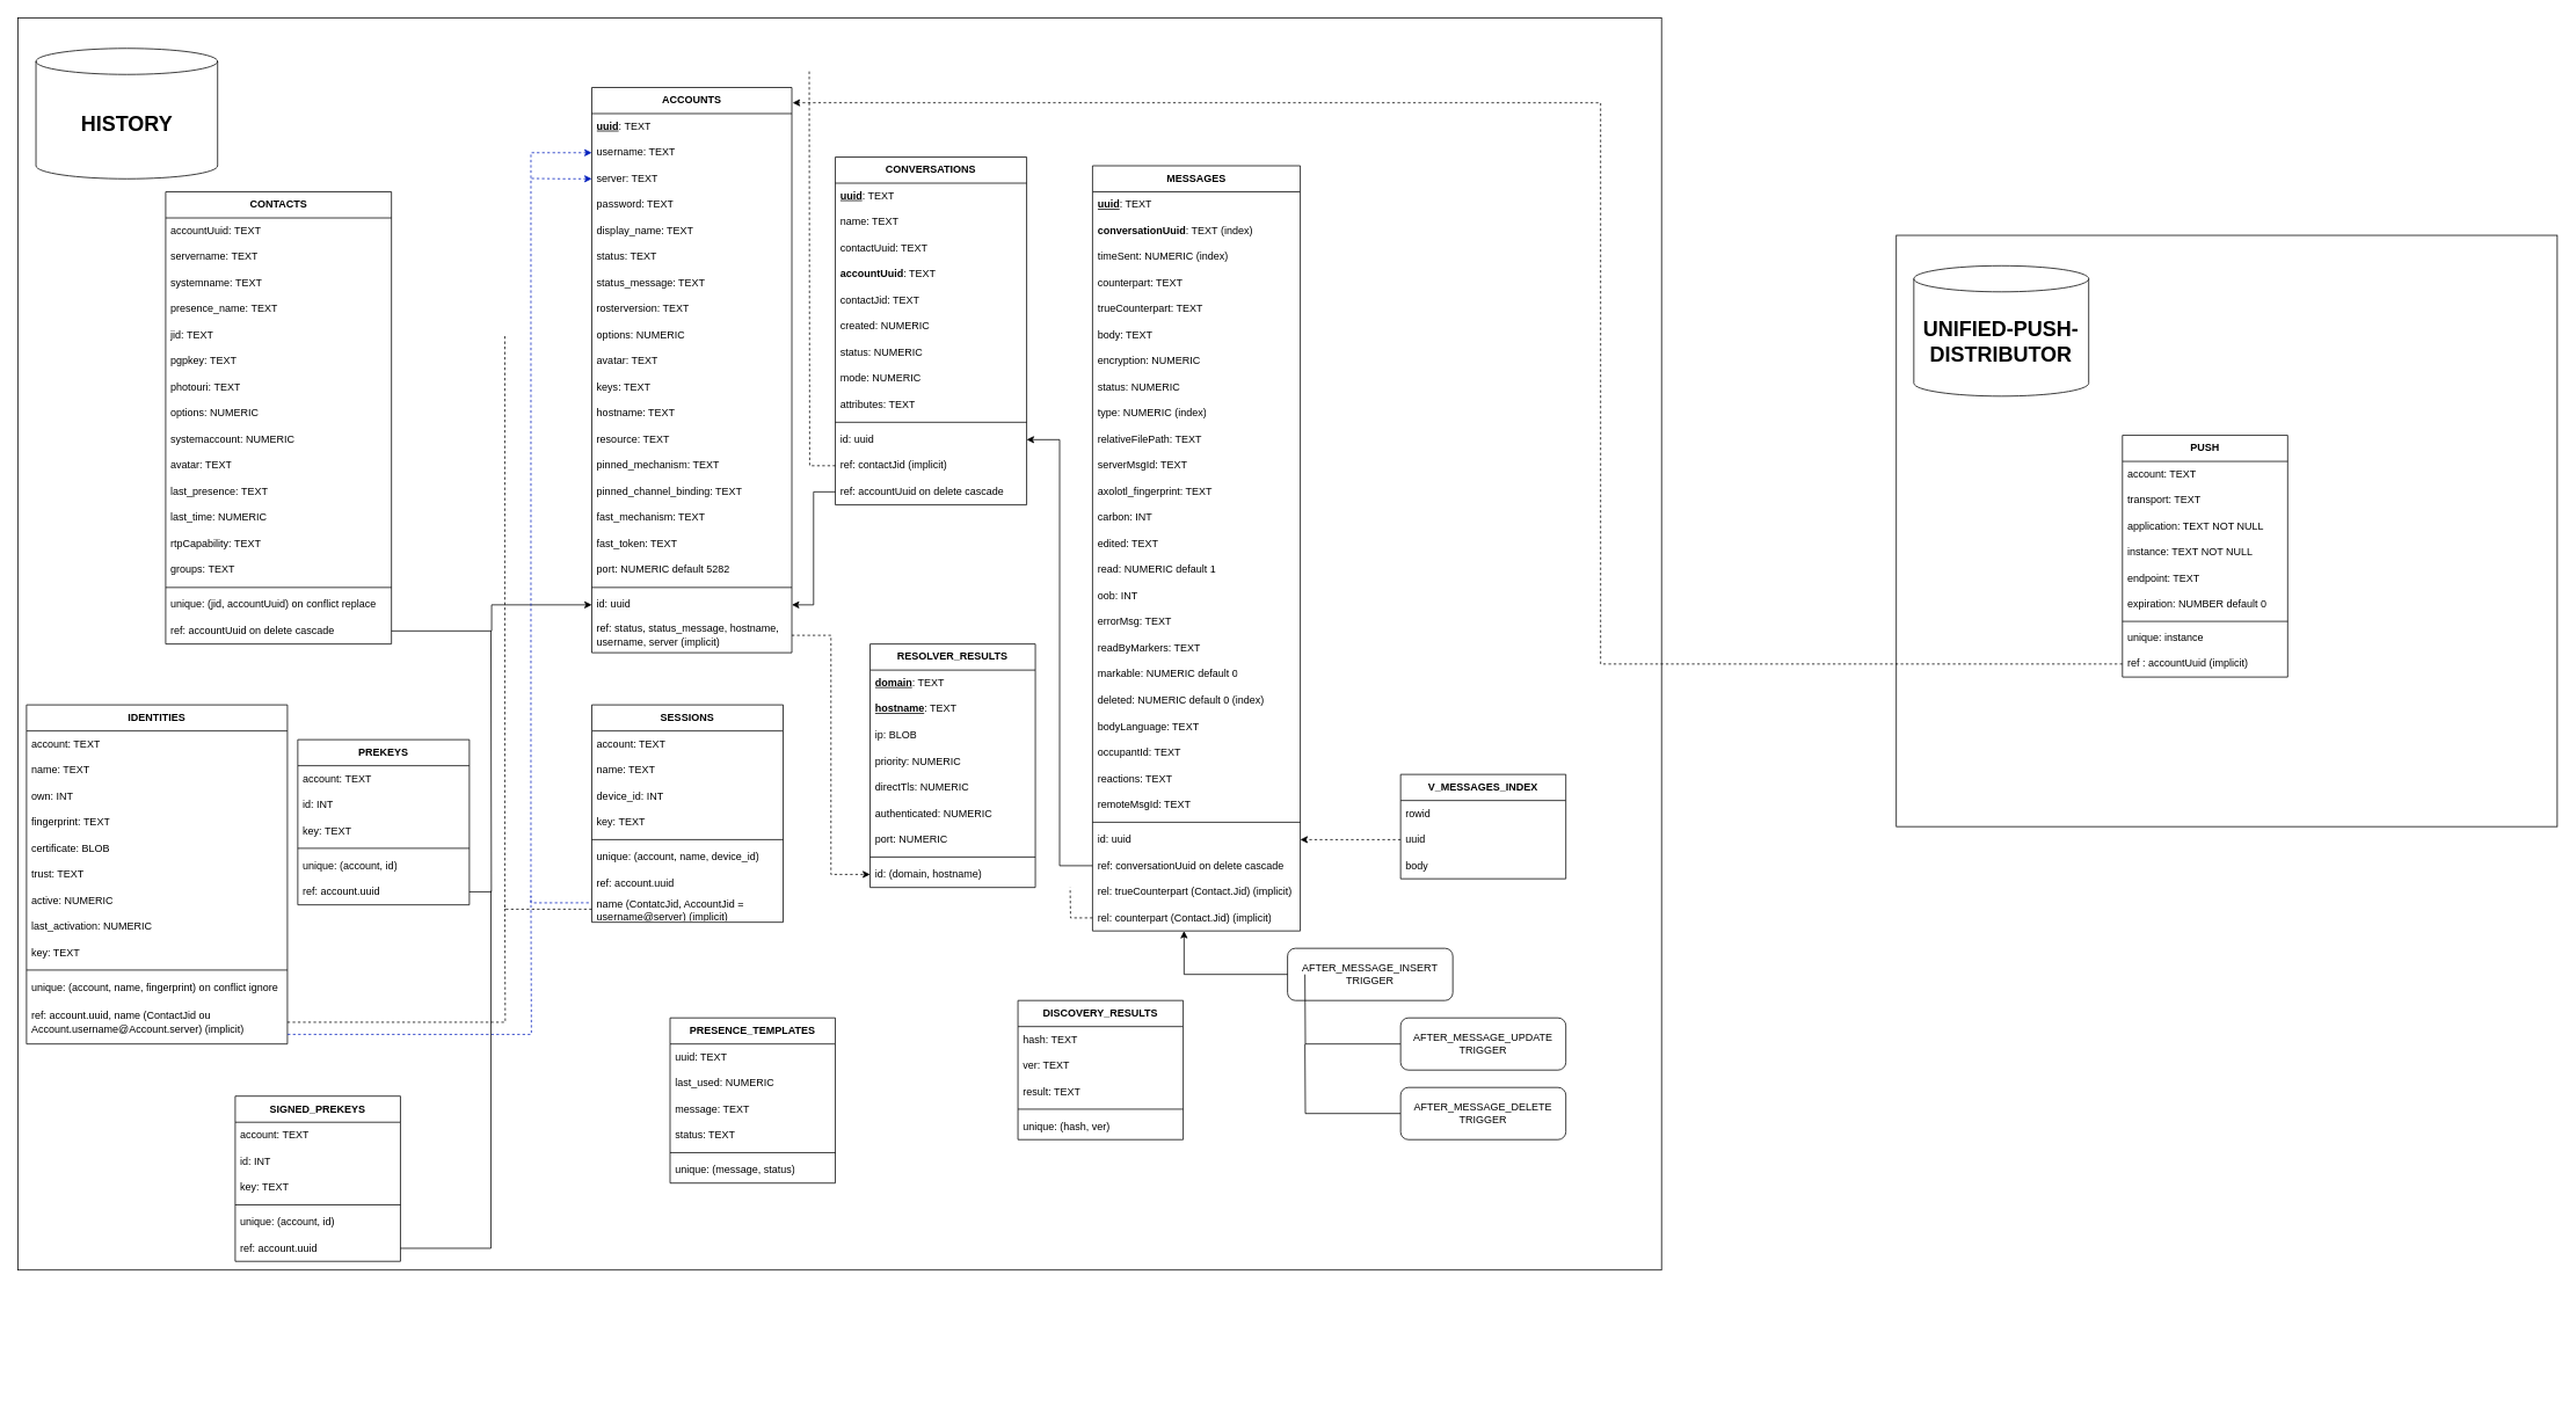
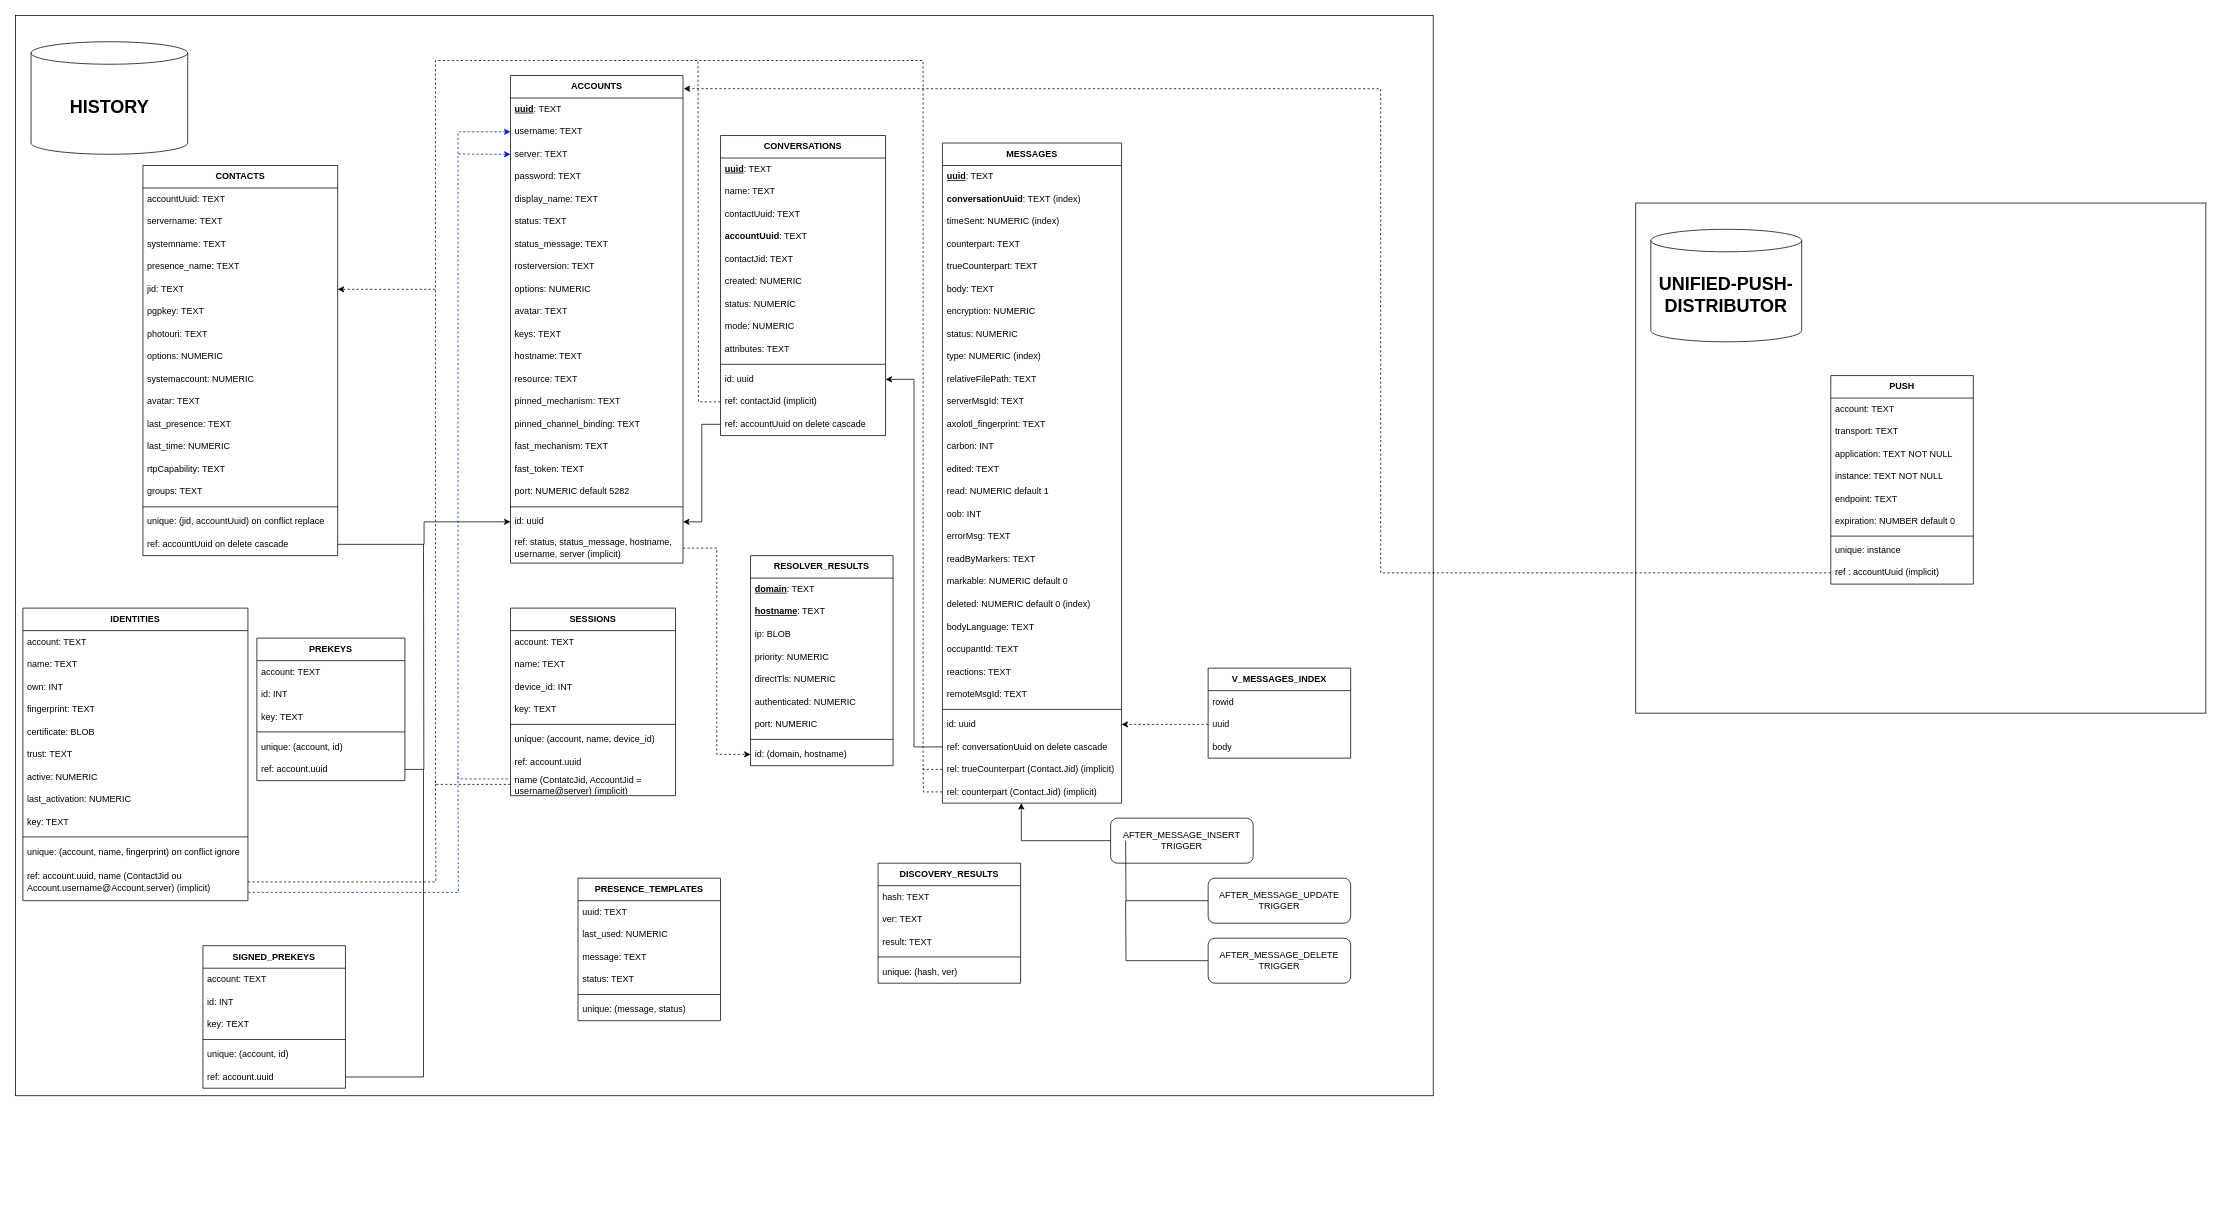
+ <mxCell id="141" style="edgeStyle=orthogonalEdgeStyle;rounded=0;orthogonalLoop=1;jettySize=auto;html=1;entryX=1;entryY=0.5;entryDx=0;entryDy=0;exitX=0;exitY=0.5;exitDx=0;exitDy=0;dashed=1;" edge="1" parent="15" source="53" target="61"><mxGeometry relative="1" as="geometry"><mxPoint x="1200" y="970" as="sourcePoint" /><mxPoint x="440" y="715" as="targetPoint" /><Array as="points"><mxPoint x="1210" y="1005" /><mxPoint x="1210" y="60" /><mxPoint x="560" y="60" /><mxPoint x="560" y="365" /></Array></mxGeometry></mxCell>
